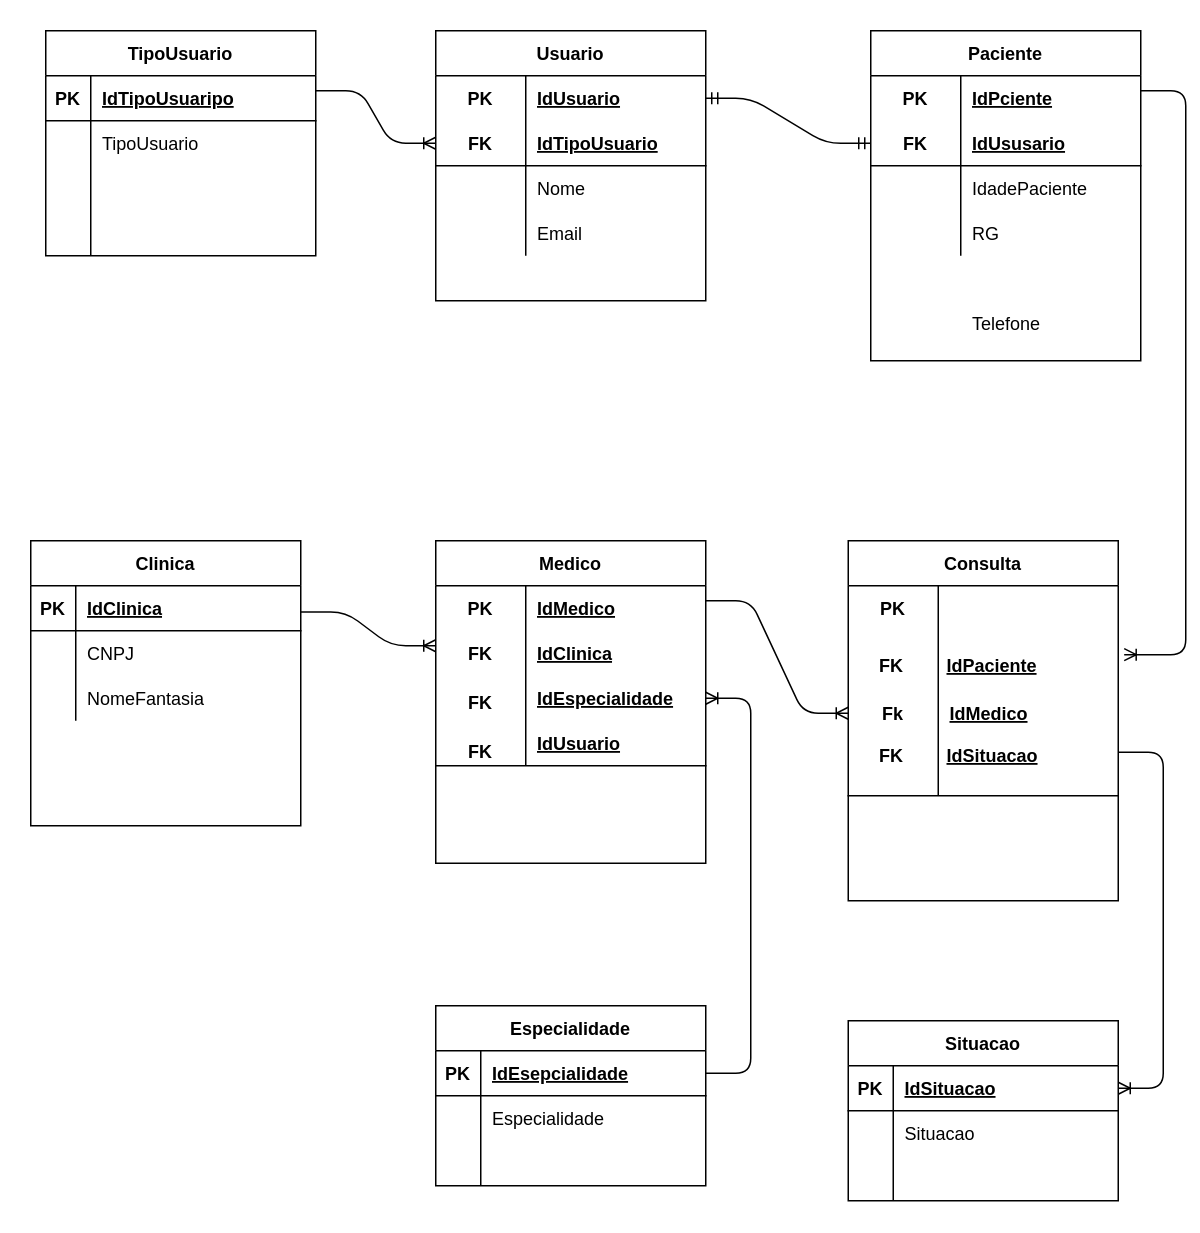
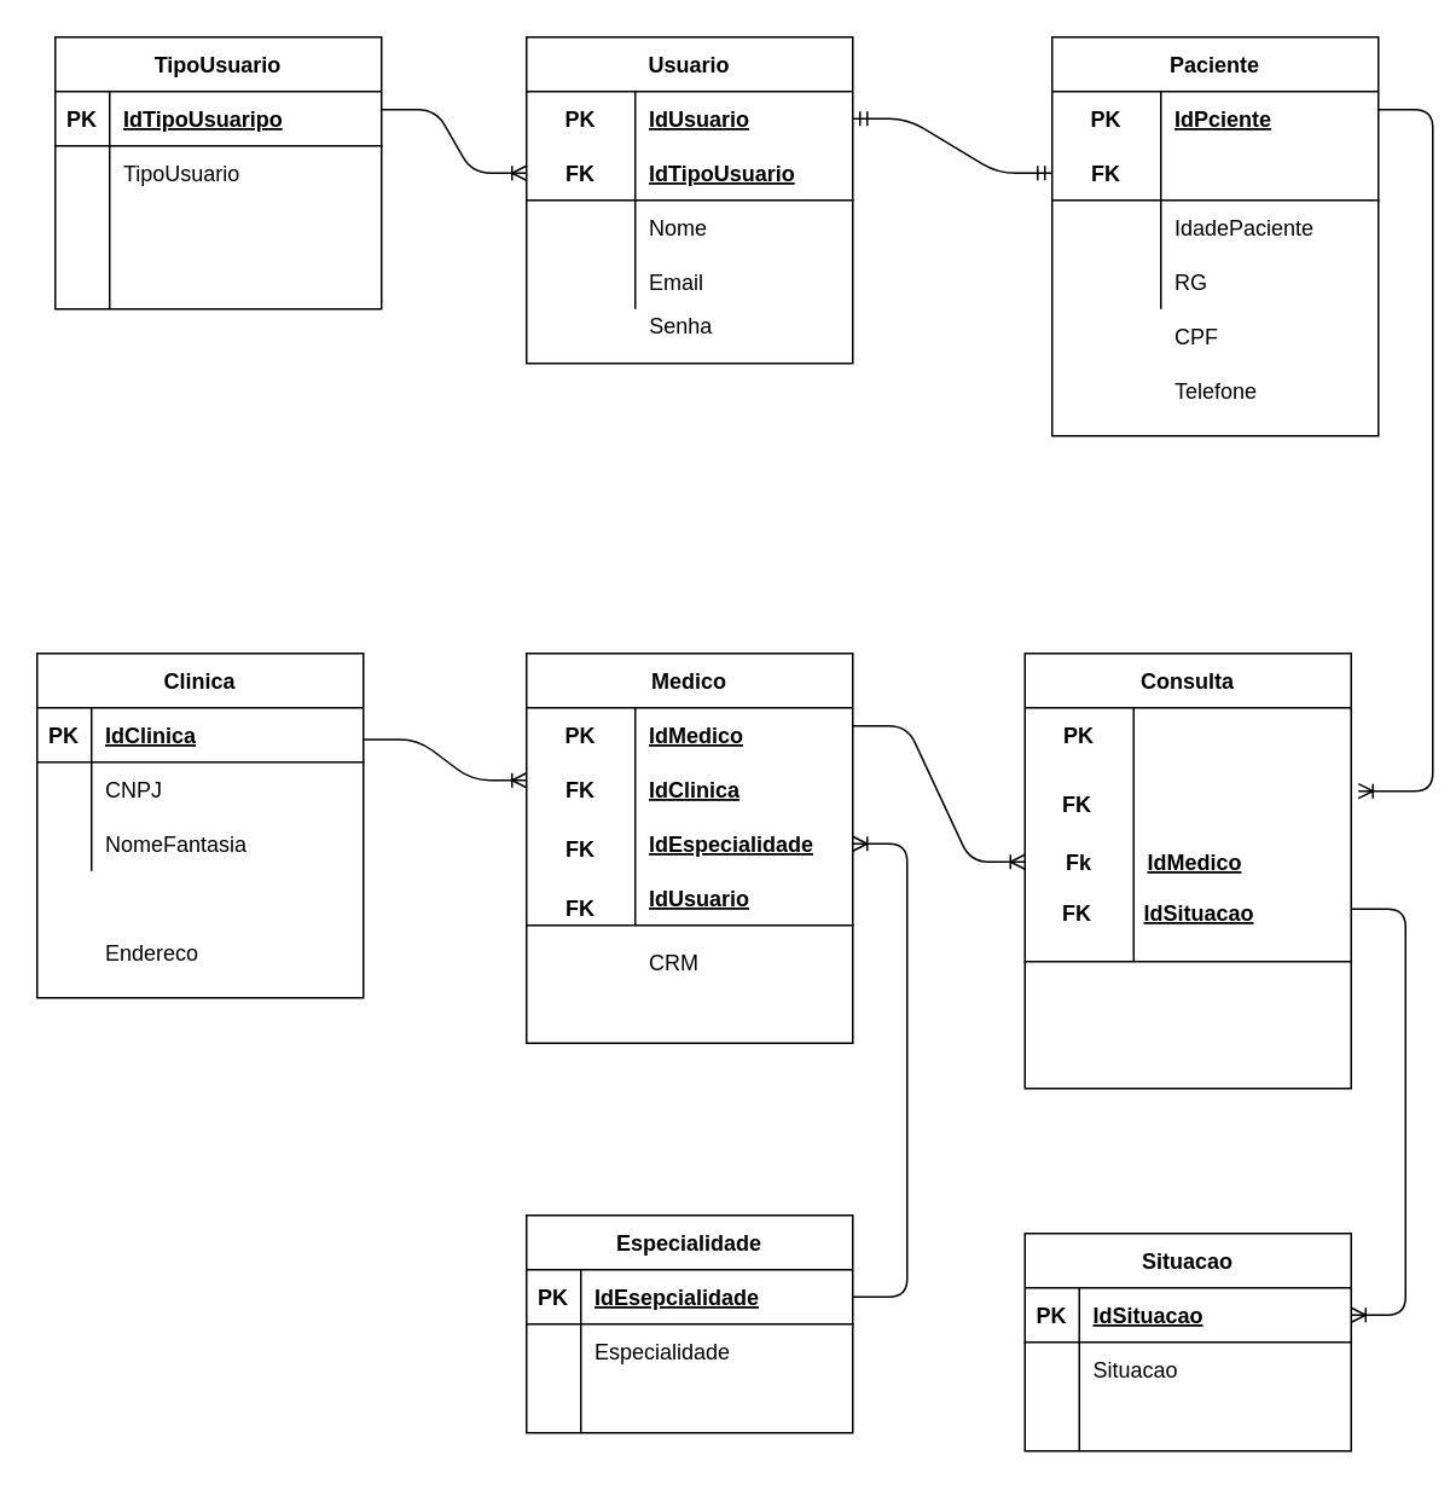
- <mxCell id="35" value="IdUsusario" style="shape=partialRectangle;connectable=0;fillColor=none;top=0;left=0;bottom=0;right=0;align=left;spacingLeft=6;fontStyle=5;overflow=hidden;" vertex="1" parent="33"><mxGeometry x="60" width="120" height="30" as="geometry" /></mxCell>
+ <mxCell id="28" value="Senha" style="text;html=1;align=center;verticalAlign=middle;resizable=0;points=[];autosize=1;" vertex="1" parent="1"><mxGeometry x="350" y="170" width="50" height="20" as="geometry" /></mxCell>
+ <mxCell id="44" value="CPF" style="shape=partialRectangle;connectable=0;fillColor=none;top=0;left=0;bottom=0;right=0;align=left;spacingLeft=6;overflow=hidden;" vertex="1" parent="42"><mxGeometry x="60" width="120" height="30" as="geometry" /></mxCell>
- <mxCell id="57" value="IdPaciente" style="text;strokeColor=none;fillColor=none;spacingLeft=4;spacingRight=4;overflow=hidden;rotatable=0;points=[[0,0.5],[1,0.5]];portConstraint=eastwest;fontSize=12;fontStyle=5" vertex="1" parent="1"><mxGeometry x="625" y="430" width="90" height="30" as="geometry" /></mxCell>
+ <mxCell id="82" value="Endereco" style="shape=partialRectangle;connectable=0;fillColor=none;top=0;left=0;bottom=0;right=0;align=left;spacingLeft=6;overflow=hidden;" vertex="1" parent="1"><mxGeometry x="50" y="510" width="150" height="30" as="geometry" /></mxCell>
+ <mxCell id="99" value="CRM" style="shape=partialRectangle;connectable=0;fillColor=none;top=0;left=0;bottom=0;right=0;align=left;spacingLeft=6;fontStyle=0;overflow=hidden;" vertex="1" parent="1"><mxGeometry x="350" y="515" width="120" height="30" as="geometry" /></mxCell>
